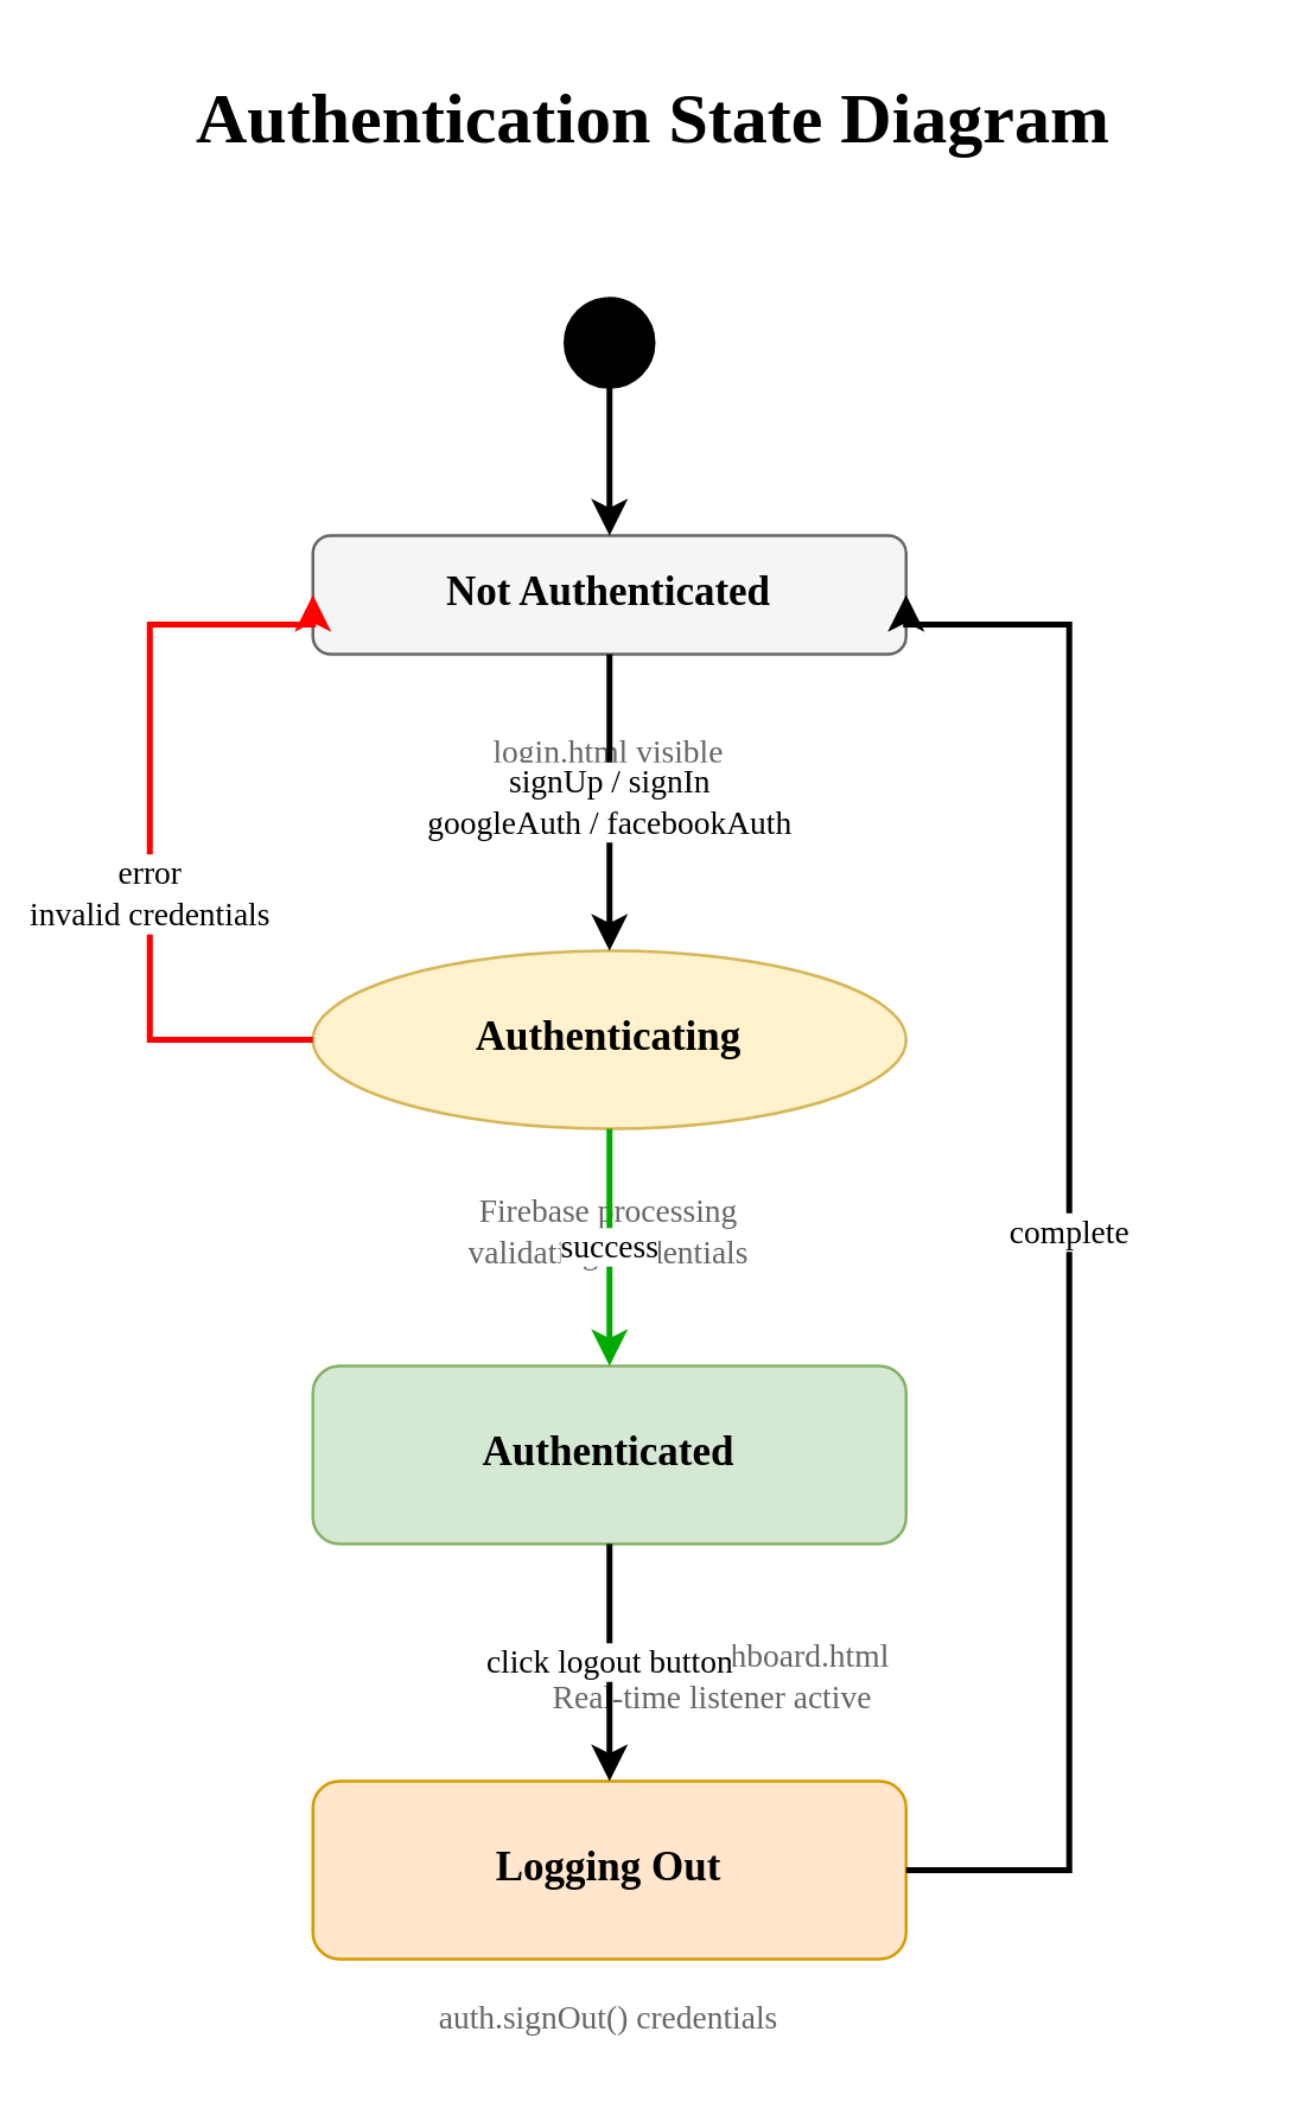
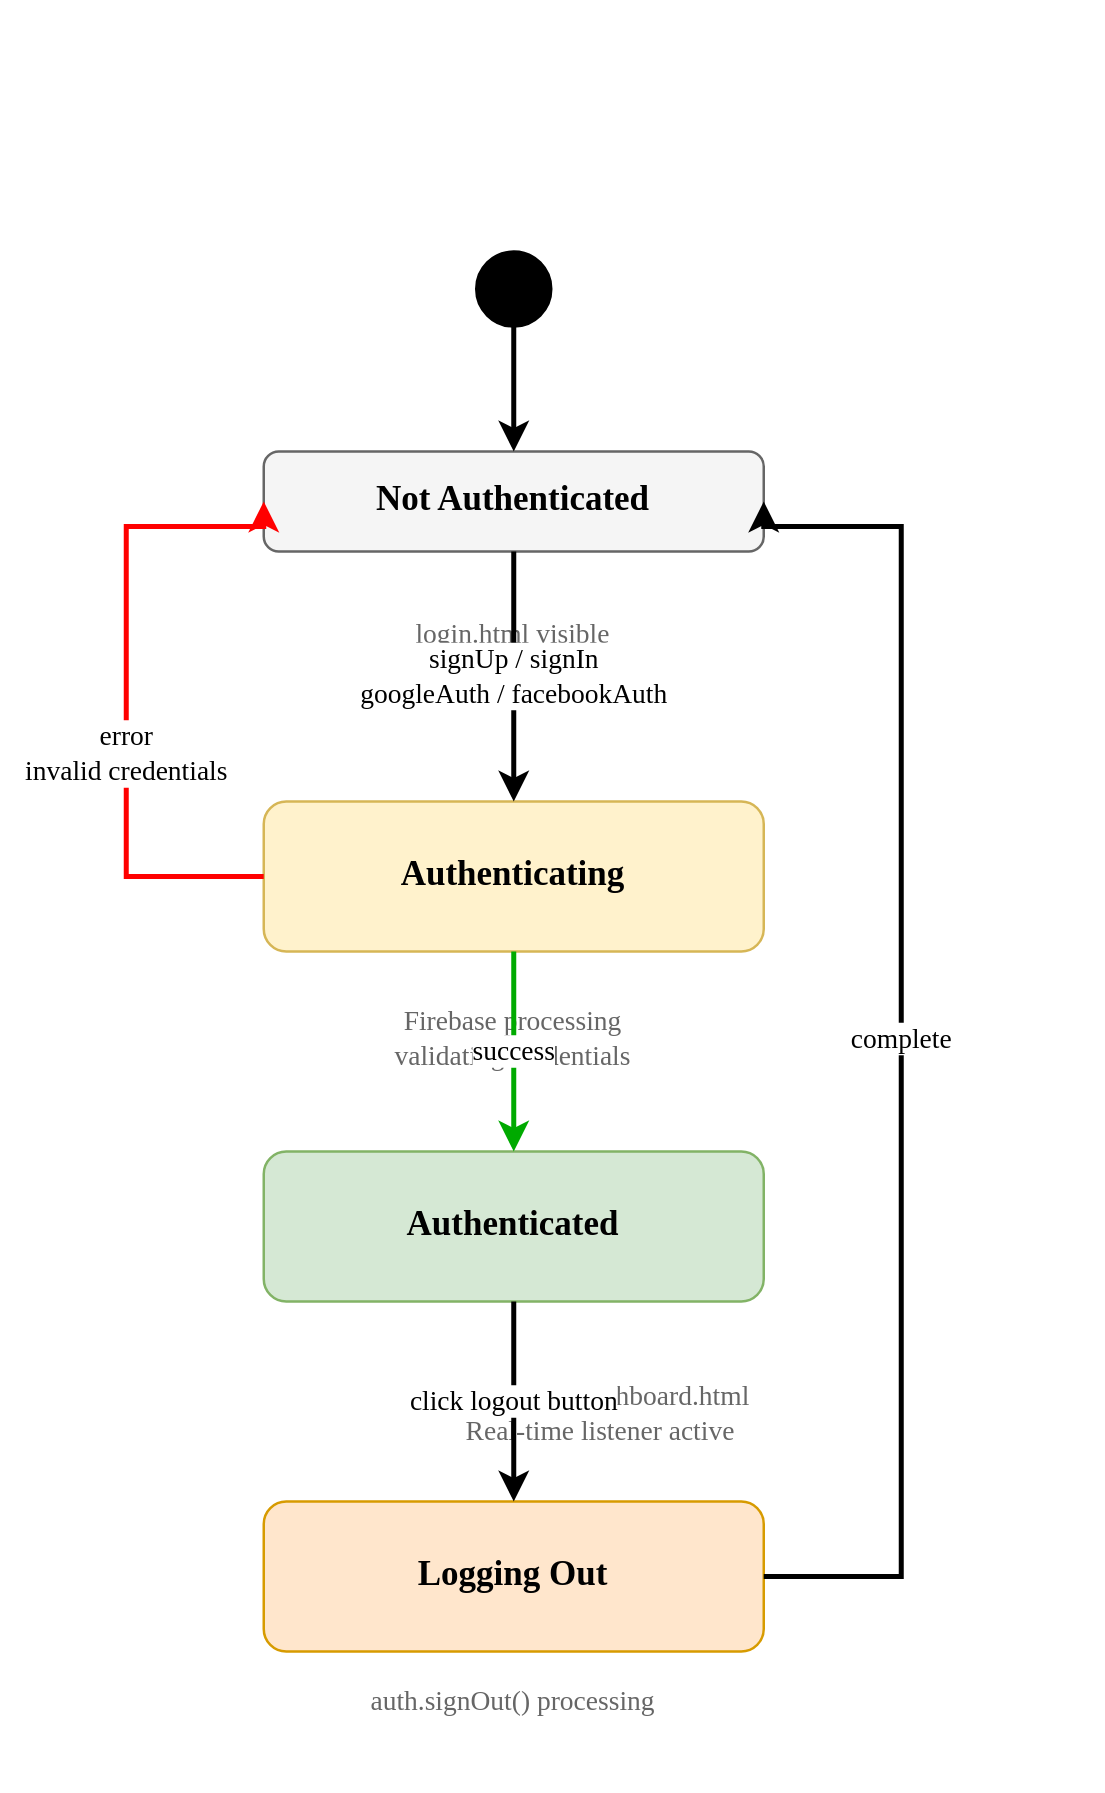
- <mxCell id="2" value="Authentication State Diagram" style="text;html=1;strokeColor=none;fillColor=none;align=center;verticalAlign=middle;whiteSpace=wrap;rounded=0;fontSize=24;fontStyle=1;fontFamily=Poppins;" parent="1" vertex="1"><mxGeometry x="20" y="20" width="400" height="40" as="geometry" /></mxCell>
- <mxCell id="7" value="Authenticating" style="ellipse;whiteSpace=wrap;html=1;fillColor=#fff2cc;strokeColor=#d6b656;fontSize=14;fontFamily=Poppins;fontStyle=1;" parent="1" vertex="1"><mxGeometry x="105" y="320" width="200" height="60" as="geometry" /></mxCell>
+ <mxCell id="7" value="Authenticating" style="rounded=1;whiteSpace=wrap;html=1;fillColor=#fff2cc;strokeColor=#d6b656;fontSize=14;fontFamily=Poppins;fontStyle=1;" parent="1" vertex="1"><mxGeometry x="105" y="320" width="200" height="60" as="geometry" /></mxCell>
- <mxCell id="15" value="auth.signOut() credentials" style="text;html=1;strokeColor=none;fillColor=none;align=center;verticalAlign=middle;whiteSpace=wrap;rounded=0;fontSize=11;fontFamily=Poppins;fontColor=#666666;" parent="1" vertex="1"><mxGeometry x="105" y="665" width="200" height="30" as="geometry" /></mxCell>
+ <mxCell id="15" value="auth.signOut() processing" style="text;html=1;strokeColor=none;fillColor=none;align=center;verticalAlign=middle;whiteSpace=wrap;rounded=0;fontSize=11;fontFamily=Poppins;fontColor=#666666;" parent="1" vertex="1"><mxGeometry x="105" y="665" width="200" height="30" as="geometry" /></mxCell>
